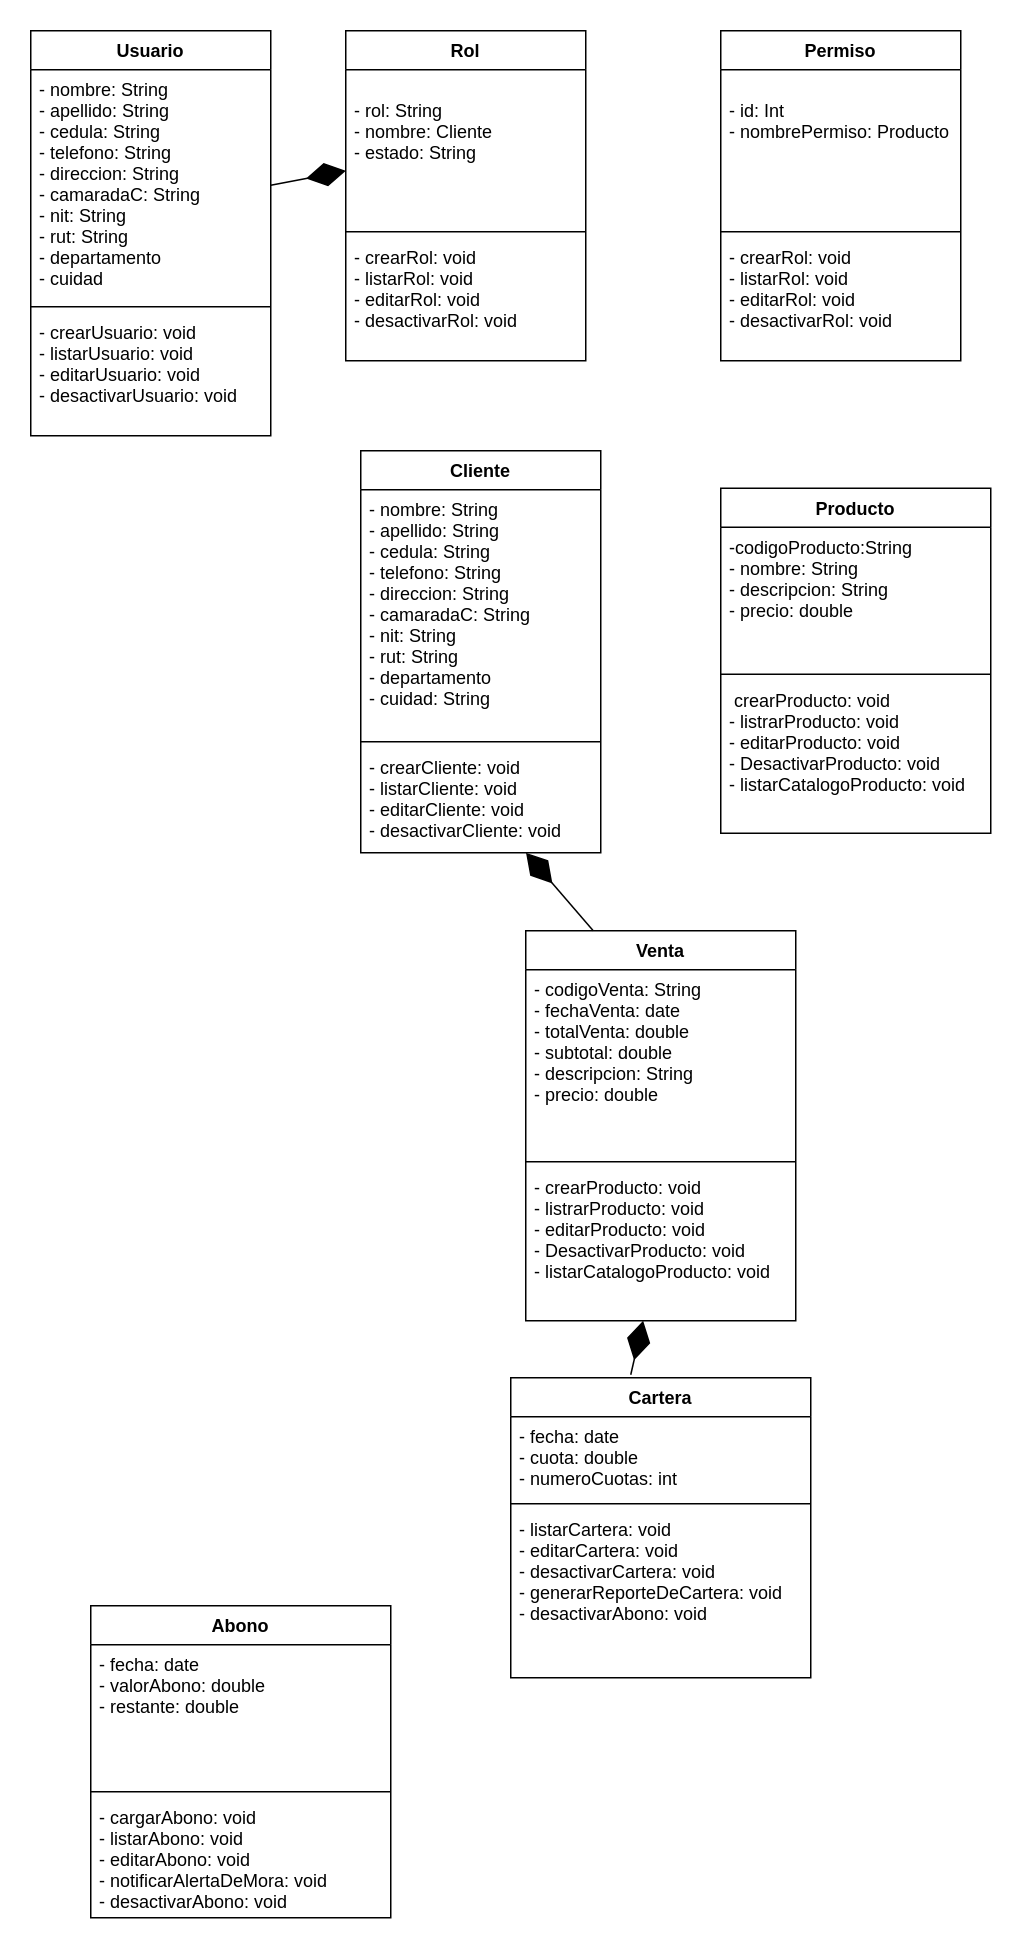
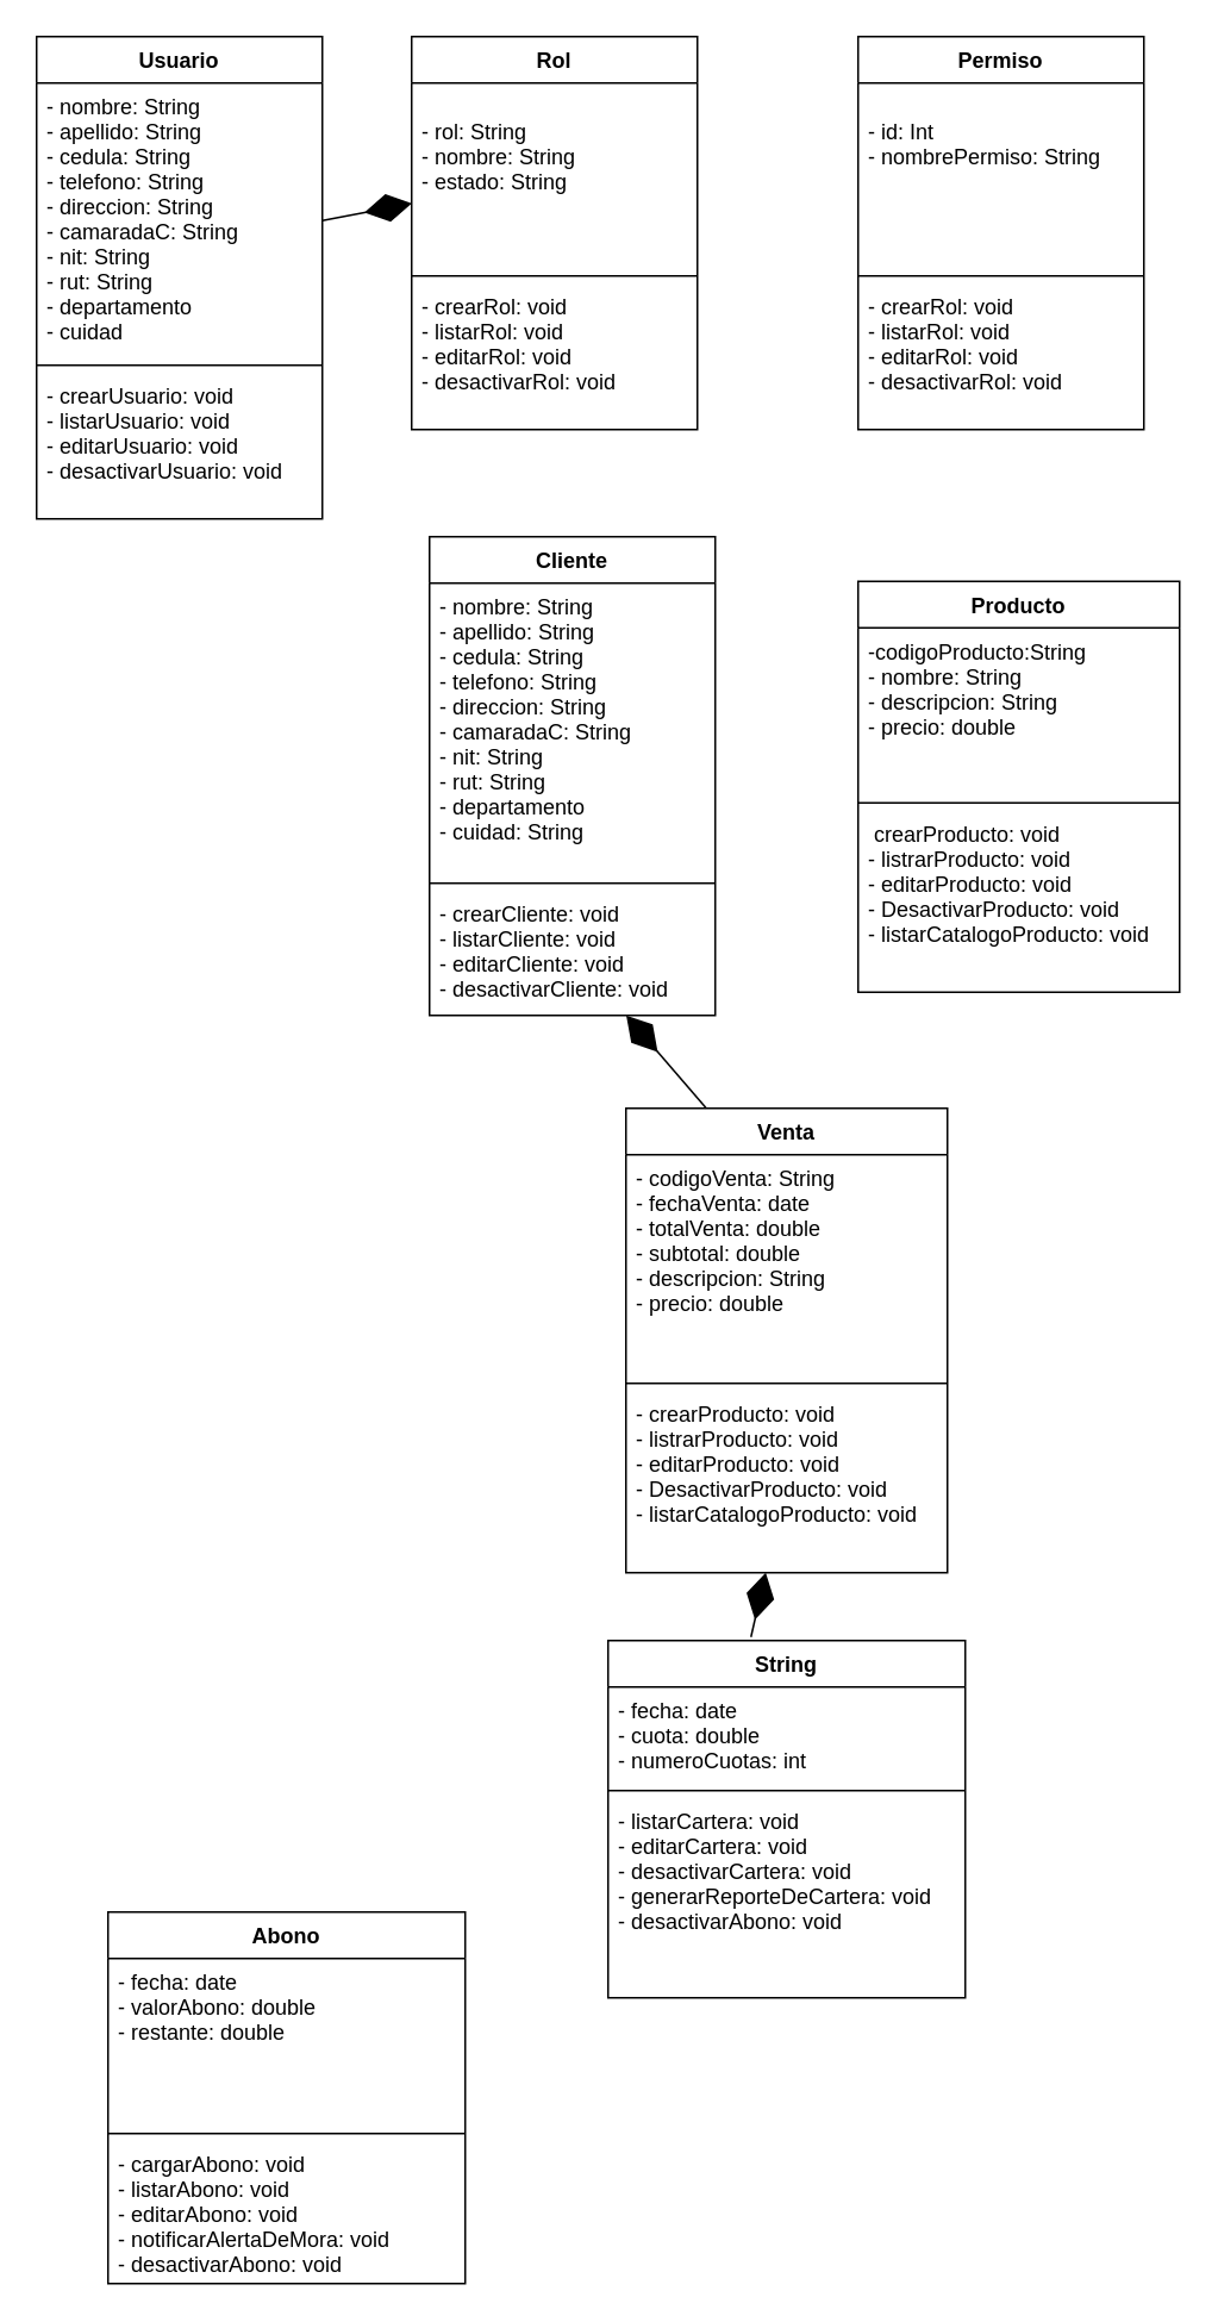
- <mxCell id="11" value="&#10;- rol: String&#10;- nombre: Cliente&#10;- estado: String" style="text;strokeColor=none;fillColor=none;align=left;verticalAlign=top;spacingLeft=4;spacingRight=4;overflow=hidden;rotatable=0;points=[[0,0.5],[1,0.5]];portConstraint=eastwest;" parent="10" vertex="1"><mxGeometry y="26" width="160" height="104" as="geometry" /></mxCell>
+ <mxCell id="11" value="&#10;- rol: String&#10;- nombre: String&#10;- estado: String" style="text;strokeColor=none;fillColor=none;align=left;verticalAlign=top;spacingLeft=4;spacingRight=4;overflow=hidden;rotatable=0;points=[[0,0.5],[1,0.5]];portConstraint=eastwest;" parent="10" vertex="1"><mxGeometry y="26" width="160" height="104" as="geometry" /></mxCell>
- <mxCell id="34" value="&#10;- id: Int&#10;- nombrePermiso: Producto&#10;" style="text;strokeColor=none;fillColor=none;align=left;verticalAlign=top;spacingLeft=4;spacingRight=4;overflow=hidden;rotatable=0;points=[[0,0.5],[1,0.5]];portConstraint=eastwest;" parent="33" vertex="1"><mxGeometry y="26" width="160" height="104" as="geometry" /></mxCell>
+ <mxCell id="34" value="&#10;- id: Int&#10;- nombrePermiso: String&#10;" style="text;strokeColor=none;fillColor=none;align=left;verticalAlign=top;spacingLeft=4;spacingRight=4;overflow=hidden;rotatable=0;points=[[0,0.5],[1,0.5]];portConstraint=eastwest;" parent="33" vertex="1"><mxGeometry y="26" width="160" height="104" as="geometry" /></mxCell>
- <mxCell id="26" value="Cartera" style="swimlane;fontStyle=1;align=center;verticalAlign=top;childLayout=stackLayout;horizontal=1;startSize=26;horizontalStack=0;resizeParent=1;resizeParentMax=0;resizeLast=0;collapsible=1;marginBottom=0;" parent="1" vertex="1"><mxGeometry x="340" y="918" width="200" height="200" as="geometry" /></mxCell>
+ <mxCell id="26" value="String" style="swimlane;fontStyle=1;align=center;verticalAlign=top;childLayout=stackLayout;horizontal=1;startSize=26;horizontalStack=0;resizeParent=1;resizeParentMax=0;resizeLast=0;collapsible=1;marginBottom=0;" parent="1" vertex="1"><mxGeometry x="340" y="918" width="200" height="200" as="geometry" /></mxCell>
